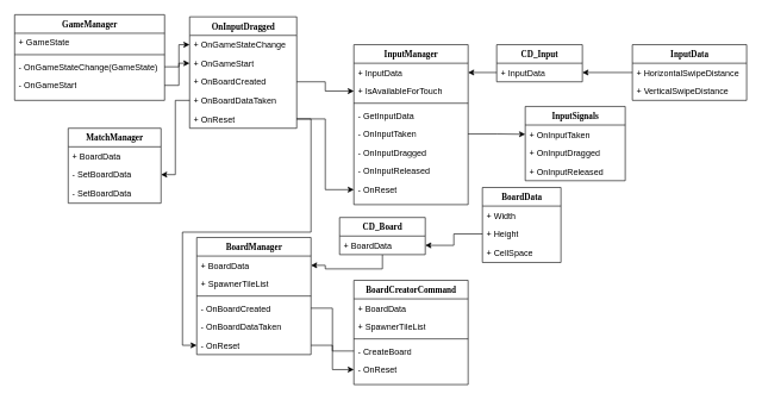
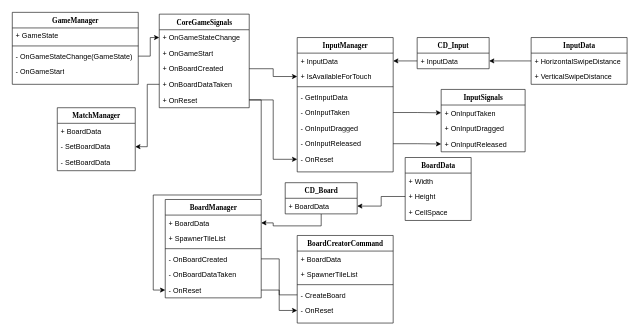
- <mxCell id="43" value="OnInputDragged" style="swimlane;html=1;fontStyle=1;align=center;verticalAlign=top;childLayout=stackLayout;horizontal=1;startSize=26;horizontalStack=0;resizeParent=1;resizeLast=0;collapsible=1;marginBottom=0;swimlaneFillColor=#ffffff;rounded=0;shadow=0;comic=0;labelBackgroundColor=none;strokeWidth=1;fillColor=none;fontFamily=Verdana;fontSize=12" vertex="1" parent="1"><mxGeometry x="265" y="23" width="150" height="156" as="geometry" /></mxCell>
+ <mxCell id="43" value="CoreGameSignals" style="swimlane;html=1;fontStyle=1;align=center;verticalAlign=top;childLayout=stackLayout;horizontal=1;startSize=26;horizontalStack=0;resizeParent=1;resizeLast=0;collapsible=1;marginBottom=0;swimlaneFillColor=#ffffff;rounded=0;shadow=0;comic=0;labelBackgroundColor=none;strokeWidth=1;fillColor=none;fontFamily=Verdana;fontSize=12" vertex="1" parent="1"><mxGeometry x="265" y="23" width="150" height="156" as="geometry" /></mxCell>
- <mxCell id="51" style="edgeStyle=orthogonalEdgeStyle;rounded=0;orthogonalLoop=1;jettySize=auto;html=1;" edge="1" parent="1" source="42" target="45"><mxGeometry relative="1" as="geometry" /></mxCell>
+ <mxCell id="16" style="edgeStyle=orthogonalEdgeStyle;rounded=0;orthogonalLoop=1;jettySize=auto;html=1;exitX=1;exitY=0.5;exitDx=0;exitDy=0;" edge="1" parent="1" source="9" target="14"><mxGeometry relative="1" as="geometry" /></mxCell>
